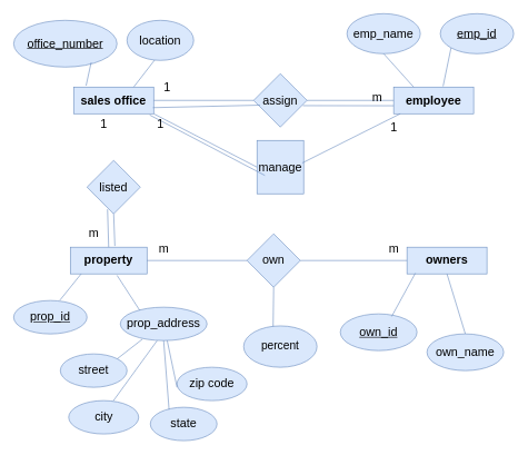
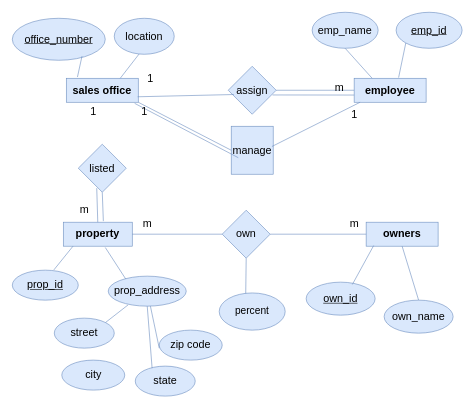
- <mxCell id="13" value="" style="endArrow=none;html=1;rounded=0;exitX=1;exitY=0.5;exitDx=0;exitDy=0;entryX=0;entryY=0.5;entryDx=0;entryDy=0;fontSize=18;fillColor=#dae8fc;strokeColor=#6c8ebf;" parent="1" source="2" target="12" edge="1"><mxGeometry width="50" height="50" relative="1" as="geometry"><mxPoint x="290" y="200" as="sourcePoint" /><mxPoint x="340" y="150" as="targetPoint" /></mxGeometry></mxCell>
- <mxCell id="32" value="" style="endArrow=none;html=1;rounded=0;exitX=0.639;exitY=0.004;exitDx=0;exitDy=0;exitPerimeter=0;entryX=0.424;entryY=1.003;entryDx=0;entryDy=0;entryPerimeter=0;fontSize=18;fillColor=#dae8fc;strokeColor=#6c8ebf;" parent="1" source="28" target="26" edge="1"><mxGeometry width="50" height="50" relative="1" as="geometry"><mxPoint x="210" y="580" as="sourcePoint" /><mxPoint x="260" y="530" as="targetPoint" /></mxGeometry></mxCell>
